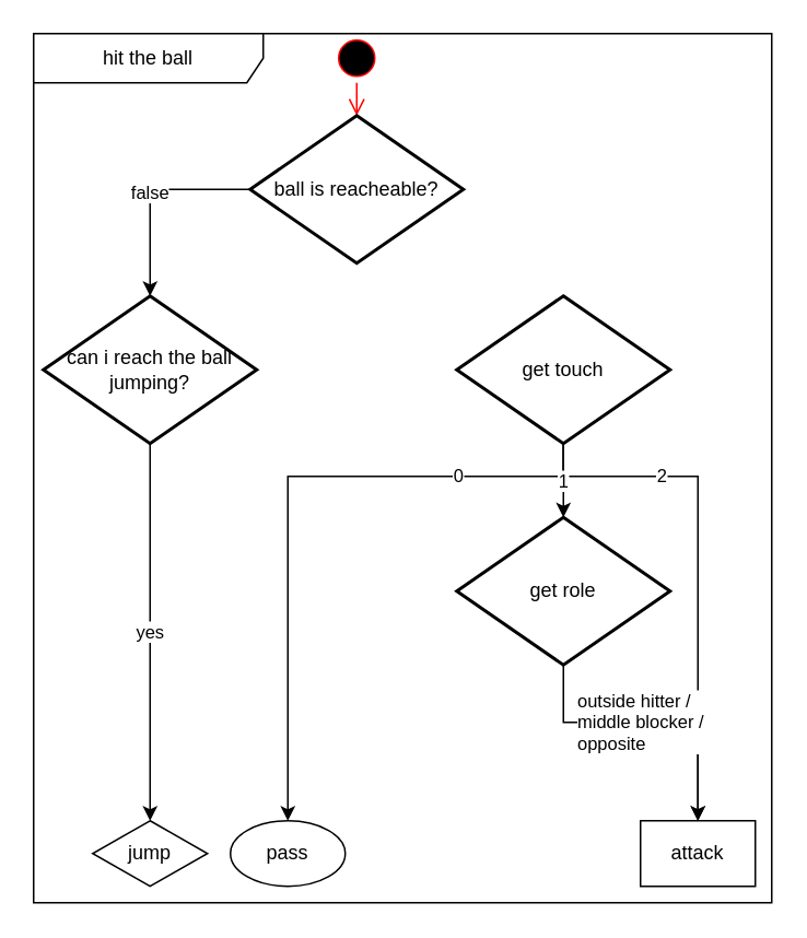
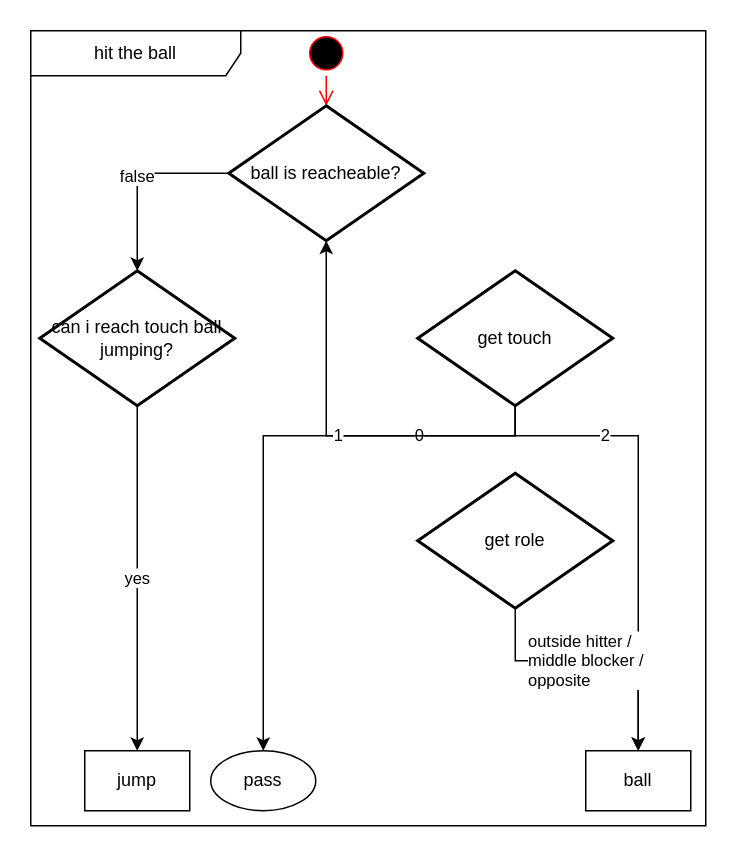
- <mxCell id="4" value="can i reach the ball jumping?" style="strokeWidth=2;html=1;shape=mxgraph.flowchart.decision;whiteSpace=wrap;" parent="1" vertex="1"><mxGeometry x="26" y="180" width="130" height="90" as="geometry" /></mxCell>
+ <mxCell id="4" value="can i reach touch ball jumping?" style="strokeWidth=2;html=1;shape=mxgraph.flowchart.decision;whiteSpace=wrap;" parent="1" vertex="1"><mxGeometry x="26" y="180" width="130" height="90" as="geometry" /></mxCell>
- <mxCell id="11" value="1" style="edgeStyle=orthogonalEdgeStyle;rounded=0;orthogonalLoop=1;jettySize=auto;html=1;exitX=0.5;exitY=1;exitDx=0;exitDy=0;exitPerimeter=0;entryX=0.5;entryY=0;entryDx=0;entryDy=0;entryPerimeter=0;" parent="1" source="12" target="15" edge="1"><mxGeometry relative="1" as="geometry" /></mxCell>
+ <mxCell id="11" value="1" style="edgeStyle=orthogonalEdgeStyle;rounded=0;orthogonalLoop=1;jettySize=auto;html=1;exitX=0.5;exitY=1;exitDx=0;exitDy=0;exitPerimeter=0;" parent="1" source="12" target="7" edge="1"><mxGeometry relative="1" as="geometry" /></mxCell>
- <mxCell id="17" value="jump" style="rhombus;whiteSpace=wrap;html=1;" parent="1" vertex="1"><mxGeometry x="56" y="500" width="70" height="40" as="geometry" /></mxCell>
+ <mxCell id="17" value="jump" style="rounded=0;whiteSpace=wrap;html=1;" parent="1" vertex="1"><mxGeometry x="56" y="500" width="70" height="40" as="geometry" /></mxCell>
- <mxCell id="16" value="attack" style="rounded=0;whiteSpace=wrap;html=1;" parent="1" vertex="1"><mxGeometry x="390" y="500" width="70" height="40" as="geometry" /></mxCell>
+ <mxCell id="16" value="ball" style="rounded=0;whiteSpace=wrap;html=1;" parent="1" vertex="1"><mxGeometry x="390" y="500" width="70" height="40" as="geometry" /></mxCell>
